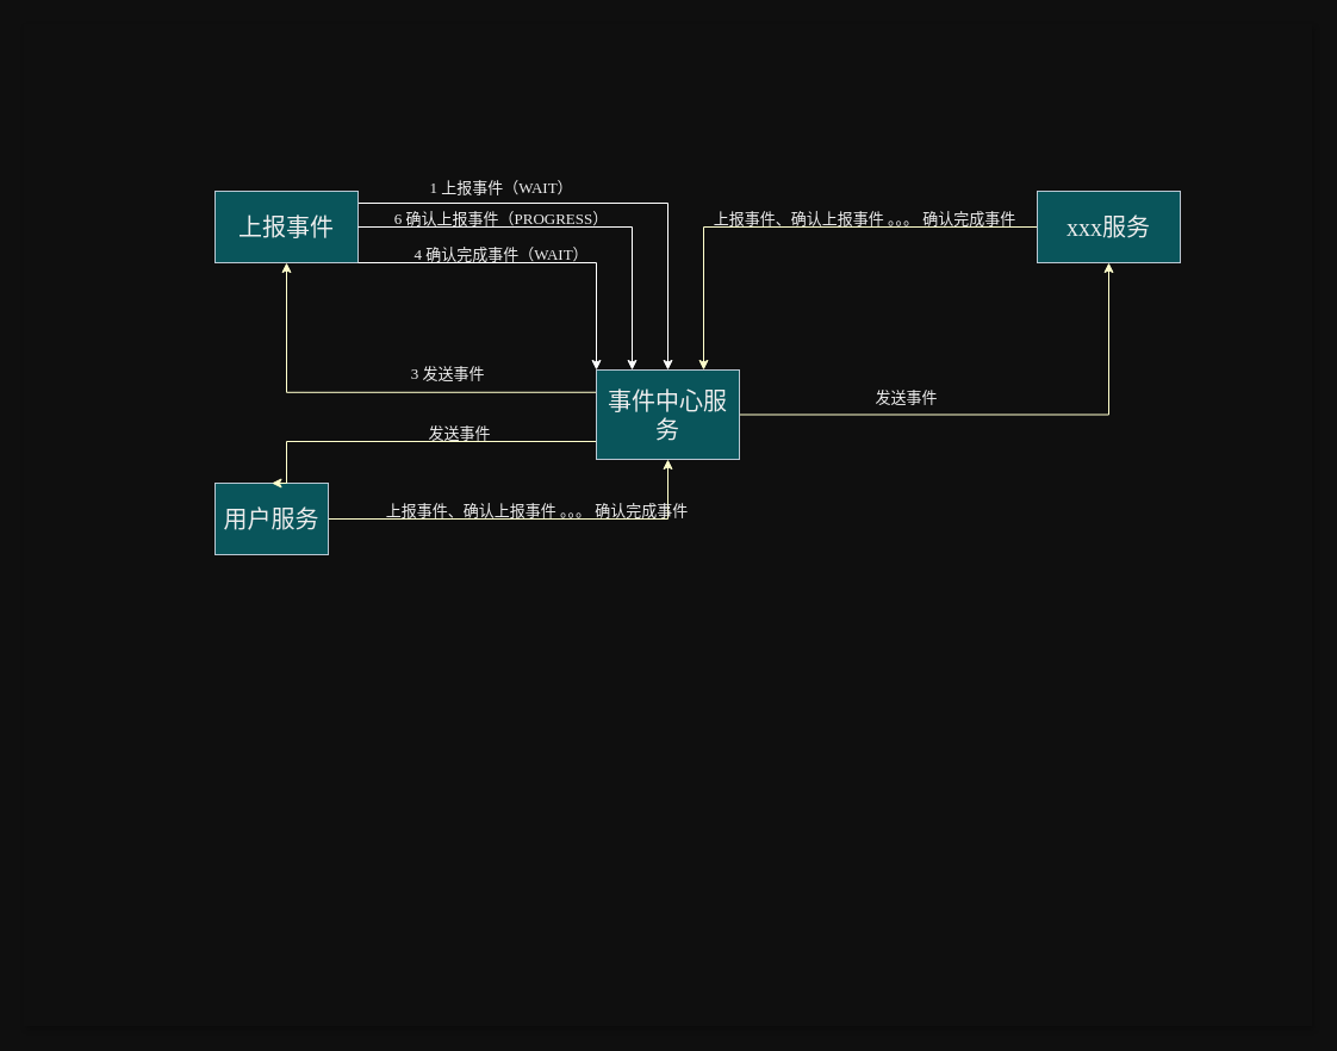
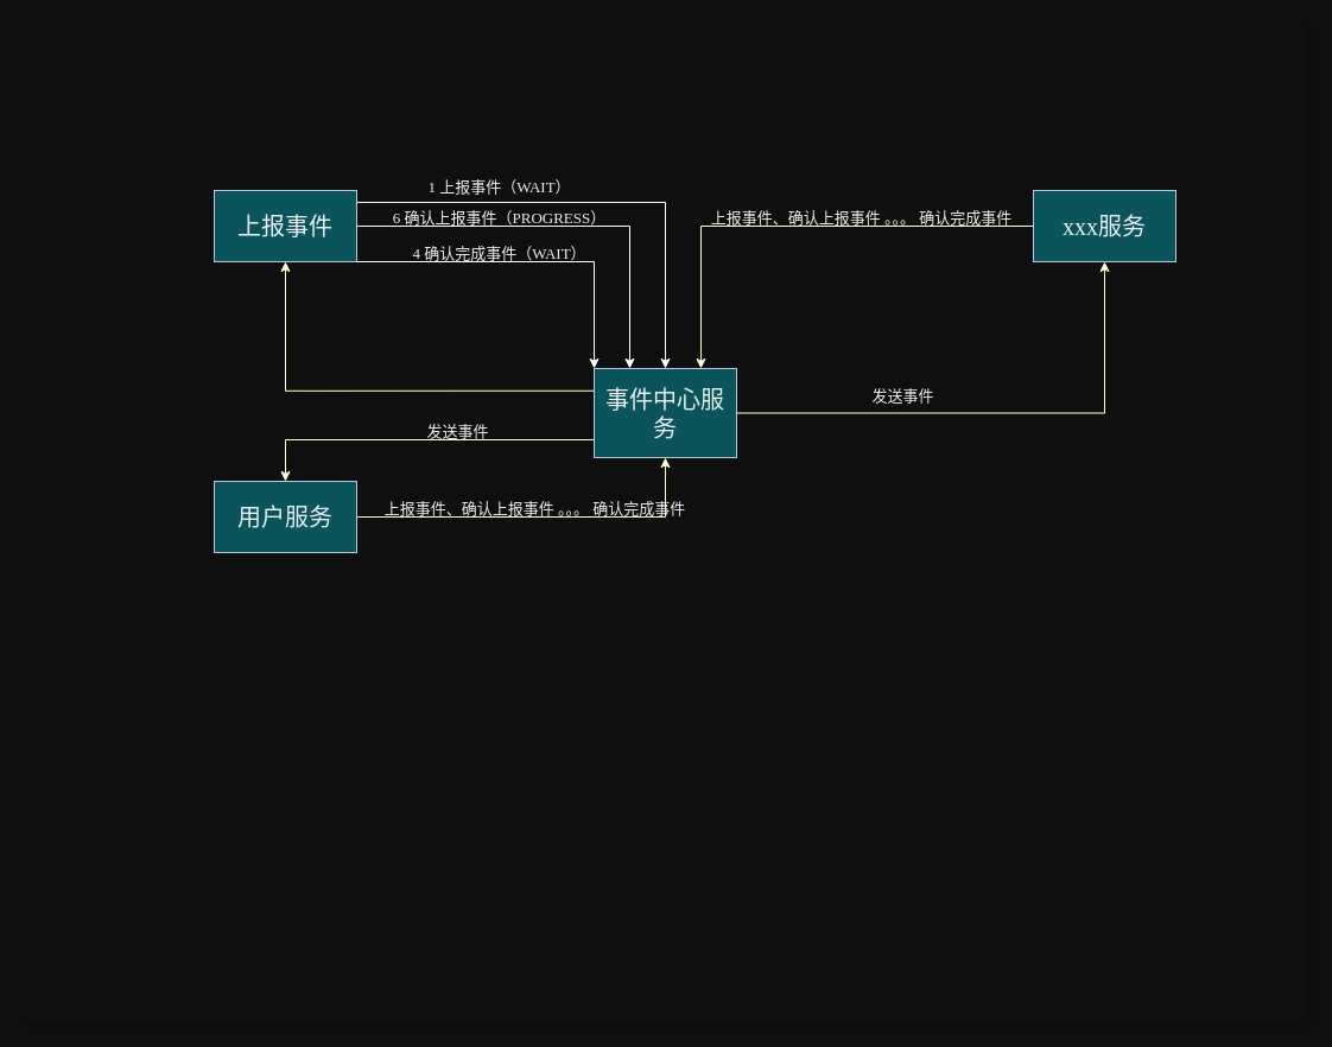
- <mxCell id="18" value="&lt;font style=&quot;font-size: 13px;&quot;&gt;3 发送事件&lt;/font&gt;" style="text;html=1;align=center;verticalAlign=middle;resizable=0;points=[];autosize=1;strokeColor=none;fillColor=none;fontSize=20;fontFamily=Architects Daughter;fontColor=#EEEEEE;" vertex="1" parent="1"><mxGeometry x="330" y="290" width="90" height="40" as="geometry" /></mxCell>
- <mxCell id="6" value="用户服务" style="rounded=0;whiteSpace=wrap;html=1;hachureGap=4;strokeColor=#BAC8D3;fontFamily=Architects Daughter;fontSource=https%3A%2F%2Ffonts.googleapis.com%2Fcss%3Ffamily%3DArchitects%2BDaughter;fontSize=20;fontColor=#EEEEEE;fillColor=#09555B;" vertex="1" parent="1"><mxGeometry x="180" y="405" width="95" height="60" as="geometry" /></mxCell>
+ <mxCell id="6" value="用户服务" style="rounded=0;whiteSpace=wrap;html=1;hachureGap=4;strokeColor=#BAC8D3;fontFamily=Architects Daughter;fontSource=https%3A%2F%2Ffonts.googleapis.com%2Fcss%3Ffamily%3DArchitects%2BDaughter;fontSize=20;fontColor=#EEEEEE;fillColor=#09555B;" vertex="1" parent="1"><mxGeometry x="180" y="405" width="120" height="60" as="geometry" /></mxCell>
